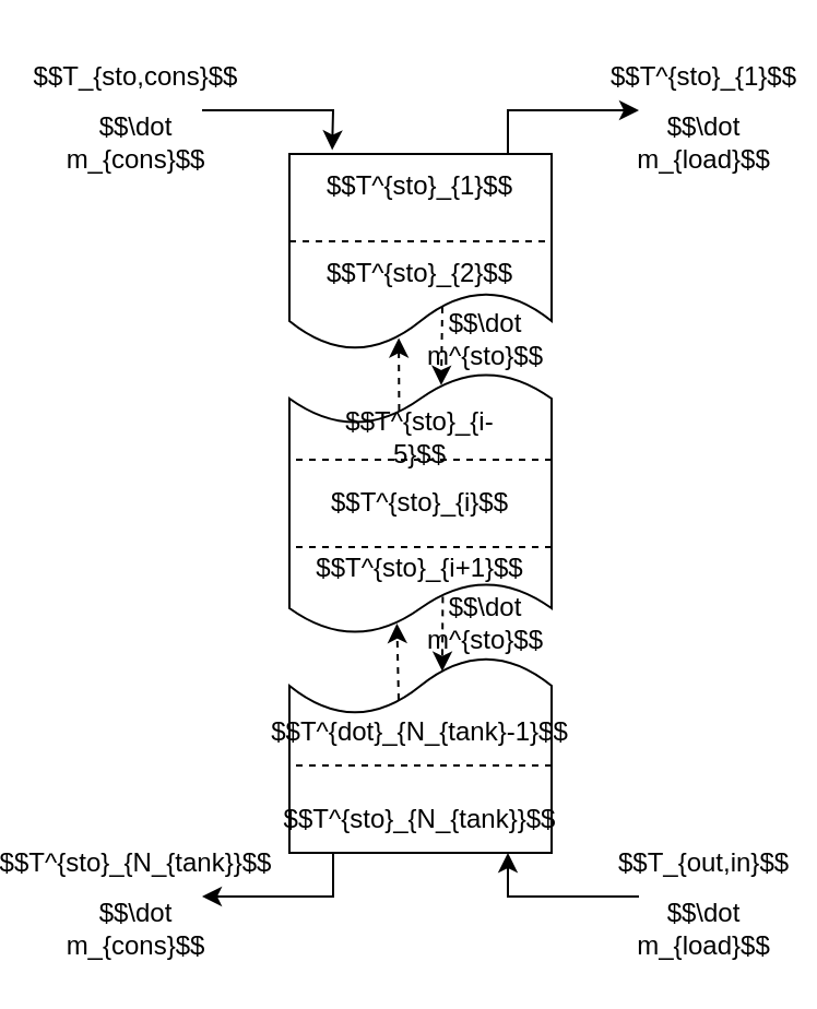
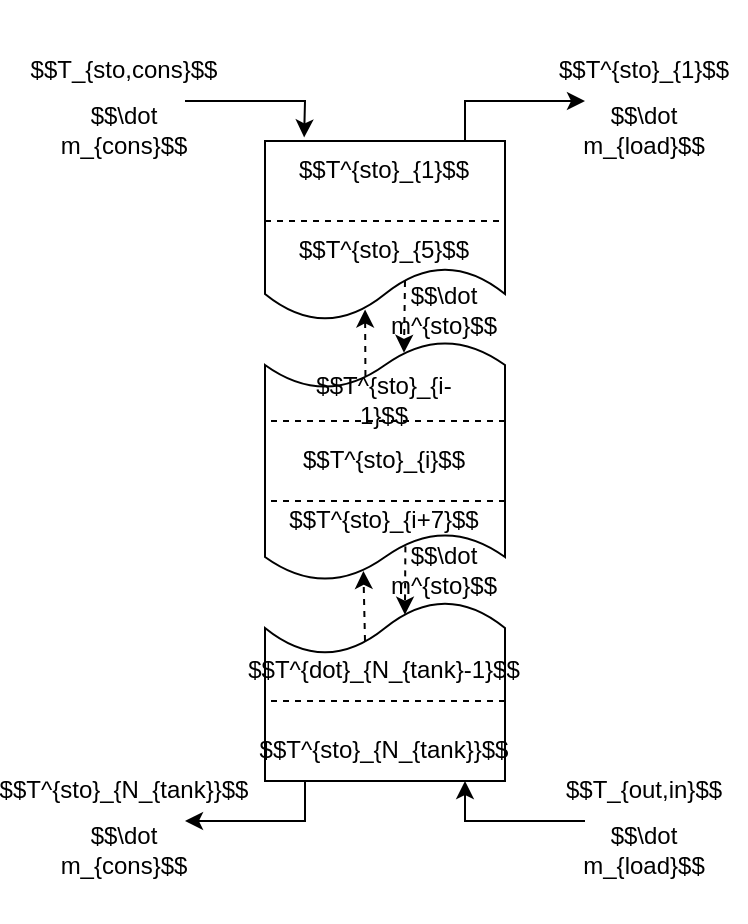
- <mxCell id="21" value="$$T^{sto}_{2}$$" style="text;html=1;align=center;verticalAlign=middle;whiteSpace=wrap;rounded=0;" vertex="1" parent="1"><mxGeometry x="150" y="110" width="60" height="30" as="geometry" /></mxCell>
+ <mxCell id="21" value="$$T^{sto}_{5}$$" style="text;html=1;align=center;verticalAlign=middle;whiteSpace=wrap;rounded=0;" vertex="1" parent="1"><mxGeometry x="150" y="110" width="60" height="30" as="geometry" /></mxCell>
- <mxCell id="25" value="$$T^{sto}_{i-5}$$" style="text;html=1;align=center;verticalAlign=middle;whiteSpace=wrap;rounded=0;" vertex="1" parent="1"><mxGeometry x="150" y="185" width="60" height="30" as="geometry" /></mxCell>
+ <mxCell id="25" value="$$T^{sto}_{i-1}$$" style="text;html=1;align=center;verticalAlign=middle;whiteSpace=wrap;rounded=0;" vertex="1" parent="1"><mxGeometry x="150" y="185" width="60" height="30" as="geometry" /></mxCell>
- <mxCell id="26" value="$$T^{sto}_{i+1}$$" style="text;html=1;align=center;verticalAlign=middle;whiteSpace=wrap;rounded=0;" vertex="1" parent="1"><mxGeometry x="150" y="245" width="60" height="30" as="geometry" /></mxCell>
+ <mxCell id="26" value="$$T^{sto}_{i+7}$$" style="text;html=1;align=center;verticalAlign=middle;whiteSpace=wrap;rounded=0;" vertex="1" parent="1"><mxGeometry x="150" y="245" width="60" height="30" as="geometry" /></mxCell>
